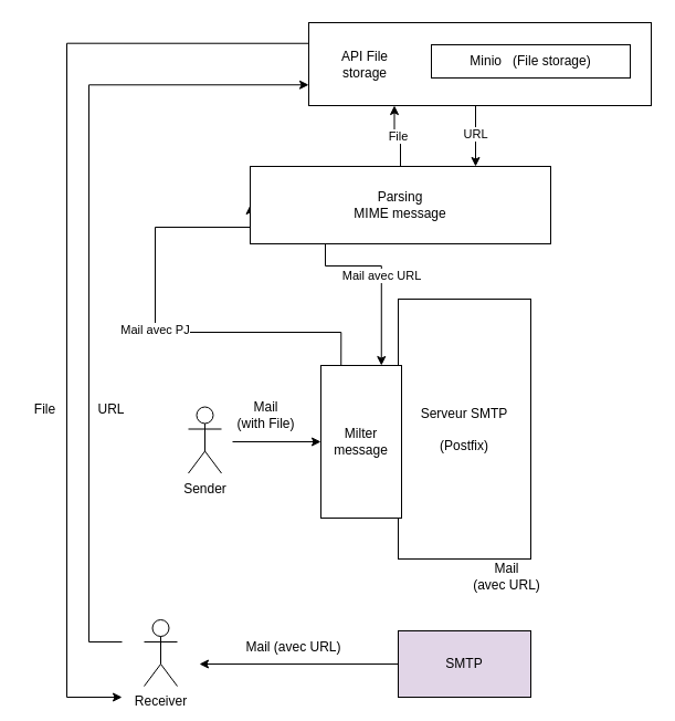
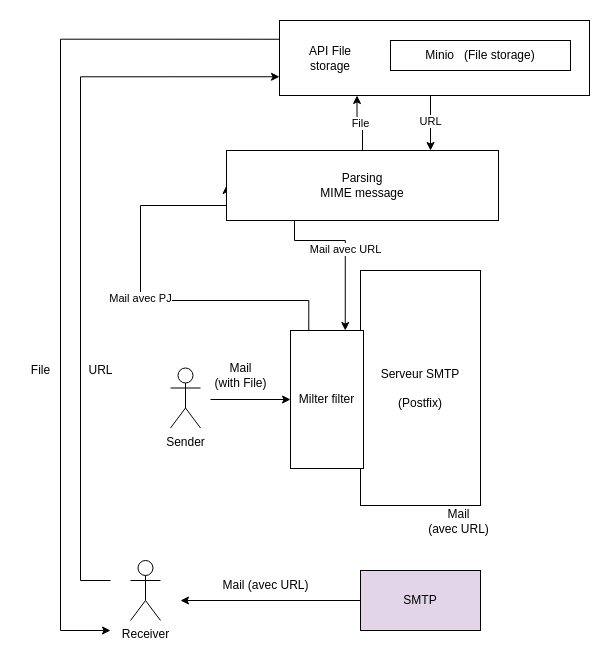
- <mxCell id="9" value="Milter message" style="rounded=0;whiteSpace=wrap;html=1;" parent="1" vertex="1"><mxGeometry x="290" y="330" width="73" height="138" as="geometry" /></mxCell>
+ <mxCell id="9" value="Milter filter" style="rounded=0;whiteSpace=wrap;html=1;" parent="1" vertex="1"><mxGeometry x="290" y="330" width="73" height="138" as="geometry" /></mxCell>
